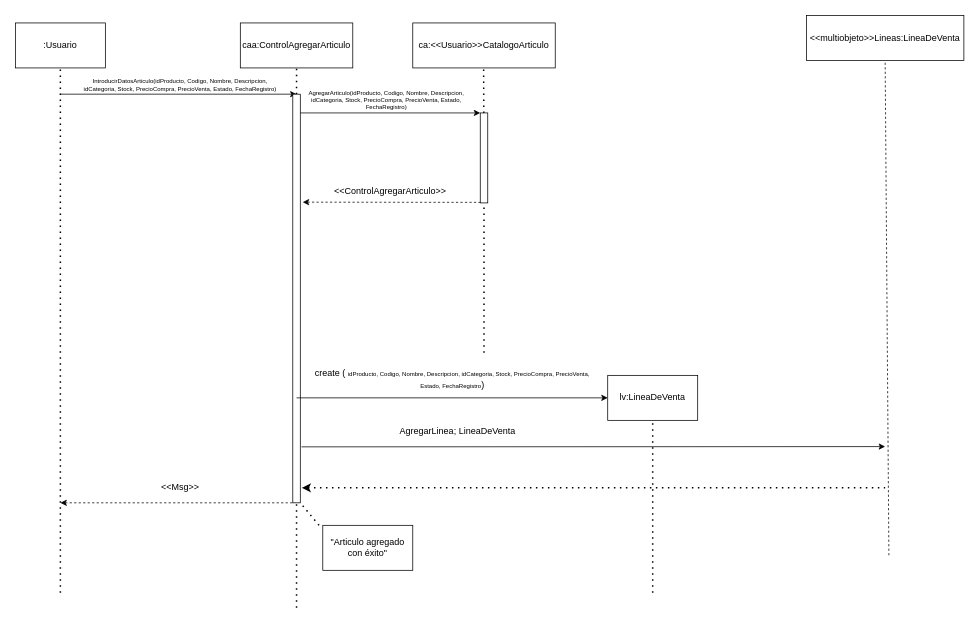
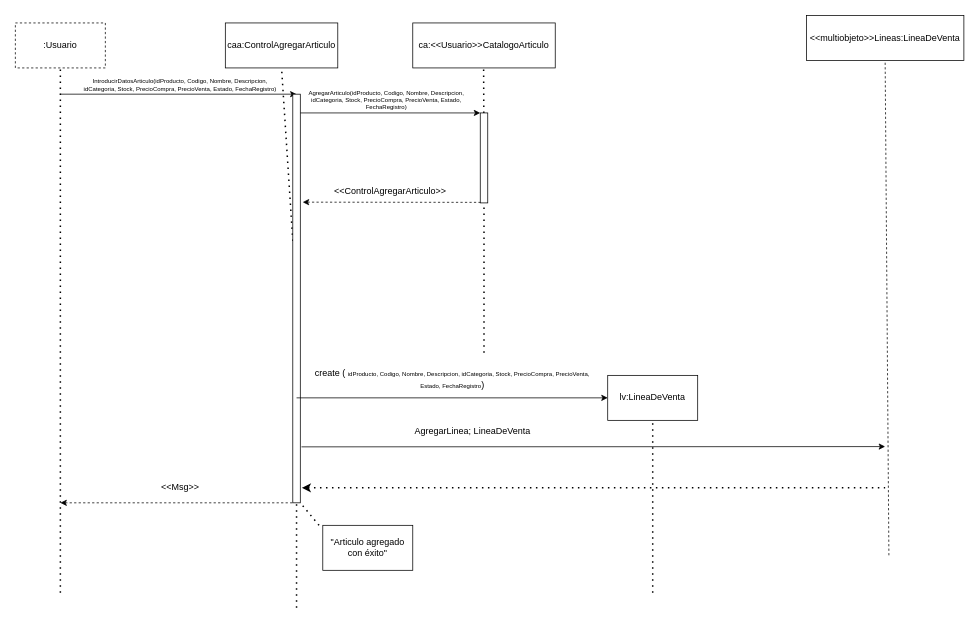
- <mxCell id="2" value=":Usuario" style="rounded=0;whiteSpace=wrap;html=1;" vertex="1" parent="1"><mxGeometry x="20" y="30" width="120" height="60" as="geometry" /></mxCell>
+ <mxCell id="2" value=":Usuario" style="rounded=0;whiteSpace=wrap;html=1;dashed=1;" vertex="1" parent="1"><mxGeometry x="20" y="30" width="120" height="60" as="geometry" /></mxCell>
- <mxCell id="5" value="caa:ControlAgregarArticulo" style="rounded=0;whiteSpace=wrap;html=1;" vertex="1" parent="1"><mxGeometry x="320" y="30" width="150" height="60" as="geometry" /></mxCell>
+ <mxCell id="5" value="caa:ControlAgregarArticulo" style="rounded=0;whiteSpace=wrap;html=1;" vertex="1" parent="1"><mxGeometry x="300" y="30" width="150" height="60" as="geometry" /></mxCell>
- <mxCell id="27" value="AgregarLinea; LineaDeVenta" style="text;html=1;align=center;verticalAlign=middle;whiteSpace=wrap;rounded=0;" vertex="1" parent="1"><mxGeometry x="520" y="560" width="180" height="30" as="geometry" /></mxCell>
+ <mxCell id="27" value="AgregarLinea; LineaDeVenta" style="text;html=1;align=center;verticalAlign=middle;whiteSpace=wrap;rounded=0;" vertex="1" parent="1"><mxGeometry x="540" y="560" width="180" height="30" as="geometry" /></mxCell>
